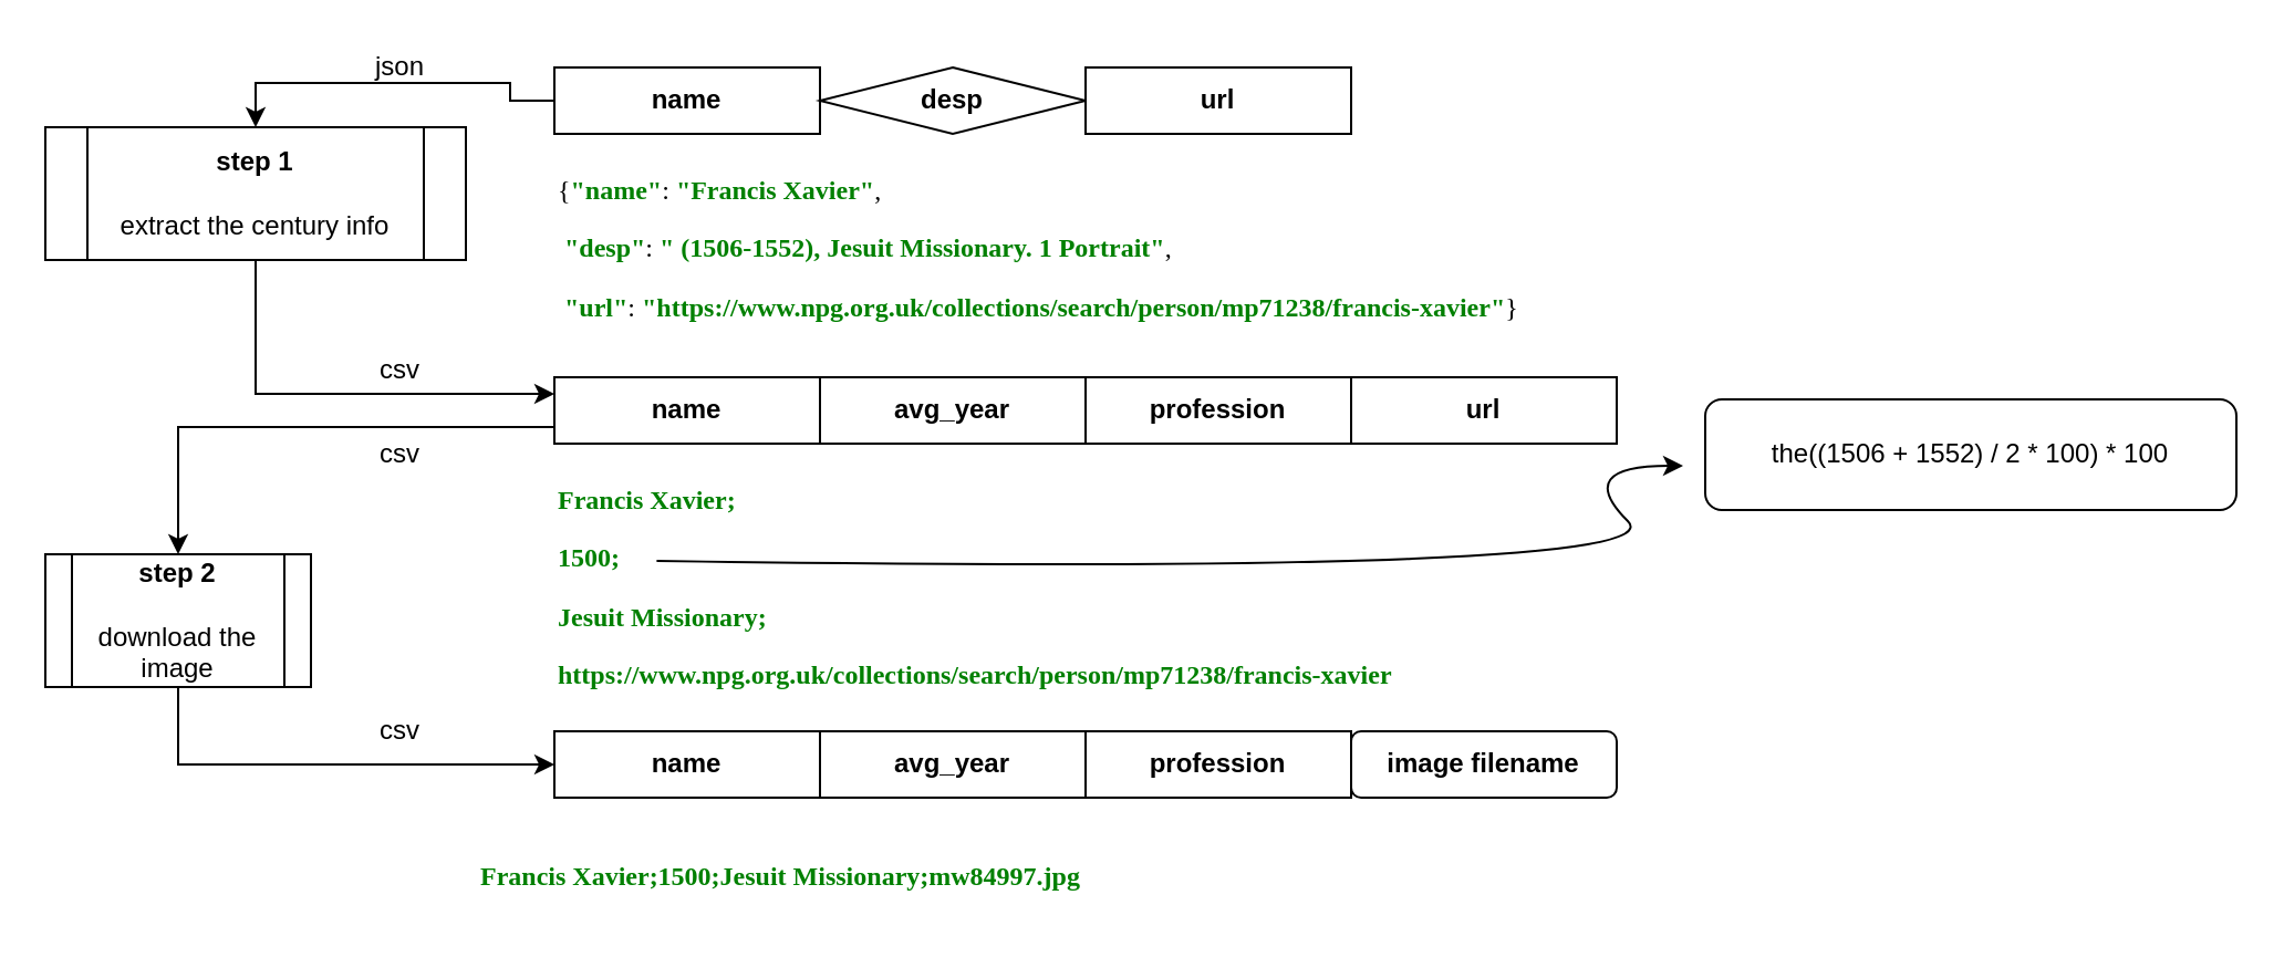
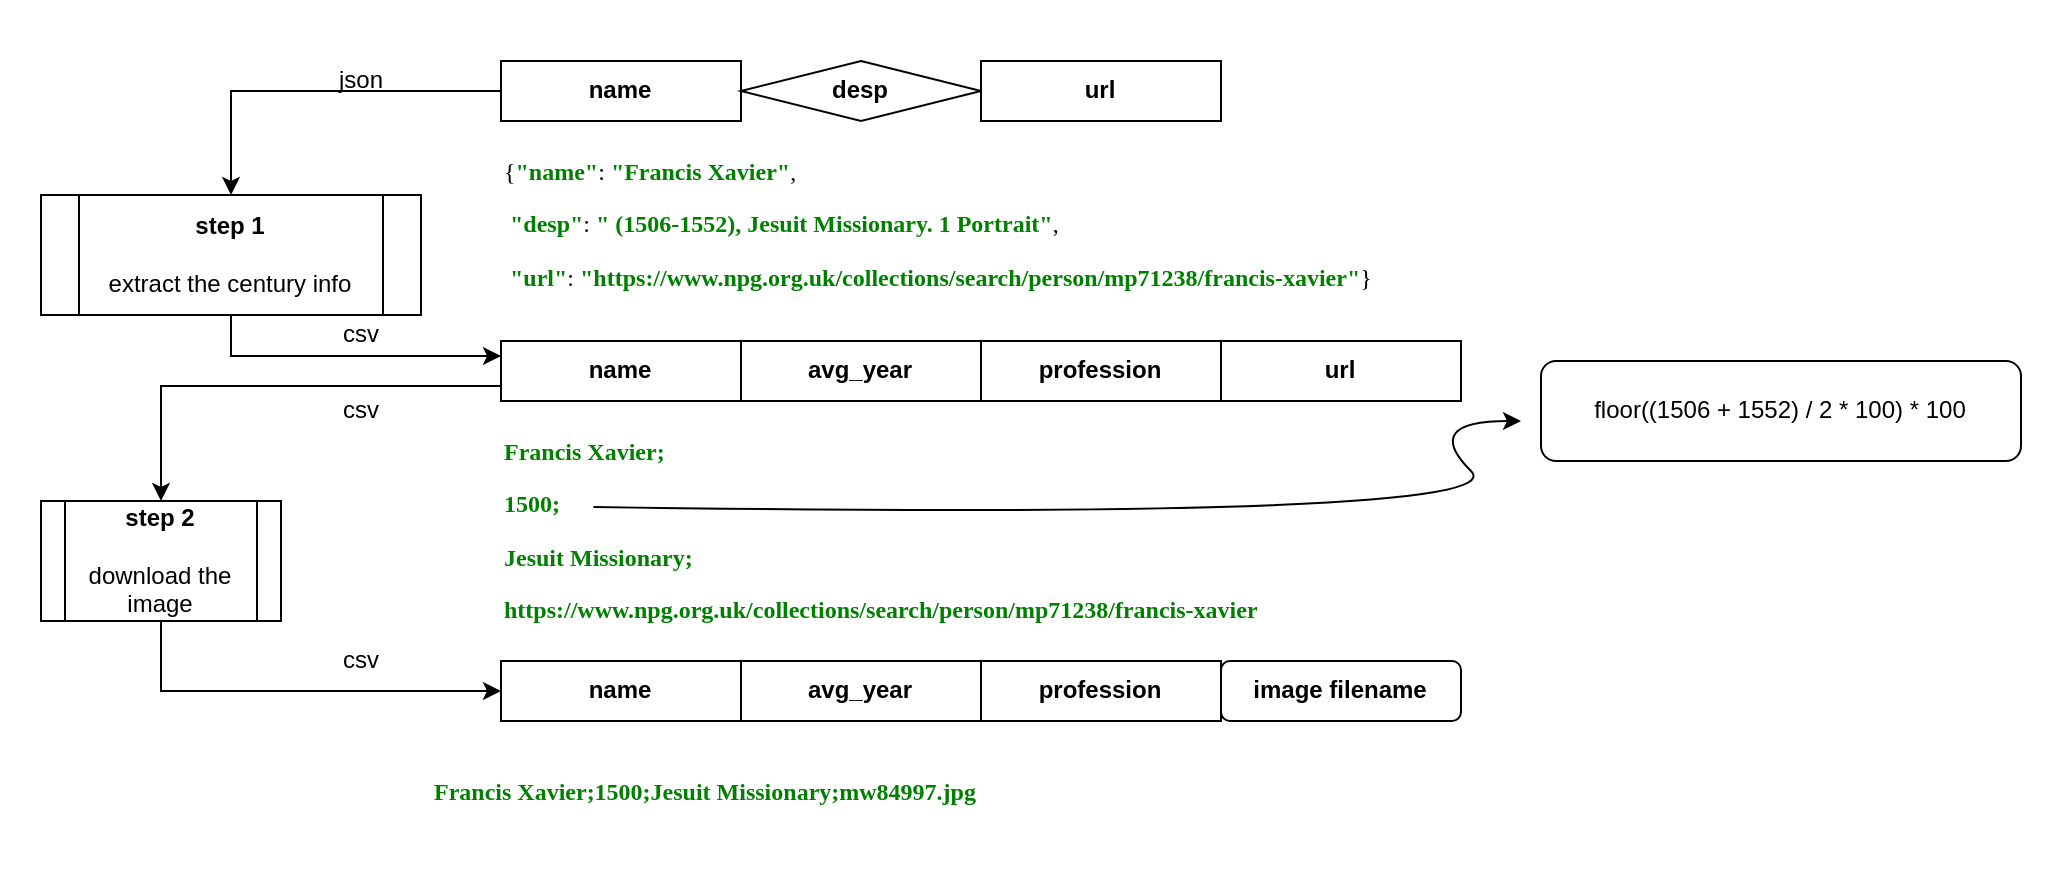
- <mxCell id="25" value="json" style="text;html=1;align=center;verticalAlign=middle;resizable=0;points=[];autosize=1;" vertex="1" parent="1"><mxGeometry x="160" y="20" width="40" height="20" as="geometry" /></mxCell>
+ <mxCell id="25" value="json" style="text;html=1;align=center;verticalAlign=middle;resizable=0;points=[];autosize=1;" vertex="1" parent="1"><mxGeometry x="160" y="30" width="40" height="20" as="geometry" /></mxCell>
- <mxCell id="21" value="&lt;b&gt;step 1&lt;br&gt;&lt;/b&gt;&lt;br&gt;extract the century info" style="shape=process;whiteSpace=wrap;html=1;backgroundOutline=1;" vertex="1" parent="1"><mxGeometry x="20" y="57" width="190" height="60" as="geometry" /></mxCell>
+ <mxCell id="21" value="&lt;b&gt;step 1&lt;br&gt;&lt;/b&gt;&lt;br&gt;extract the century info" style="shape=process;whiteSpace=wrap;html=1;backgroundOutline=1;" vertex="1" parent="1"><mxGeometry x="20" y="97" width="190" height="60" as="geometry" /></mxCell>
- <mxCell id="11" value="the((1506 + 1552) / 2 * 100) * 100" style="rounded=1;whiteSpace=wrap;html=1;" vertex="1" parent="1"><mxGeometry x="770" y="180" width="240" height="50" as="geometry" /></mxCell>
+ <mxCell id="11" value="floor((1506 + 1552) / 2 * 100) * 100" style="rounded=1;whiteSpace=wrap;html=1;" vertex="1" parent="1"><mxGeometry x="770" y="180" width="240" height="50" as="geometry" /></mxCell>
